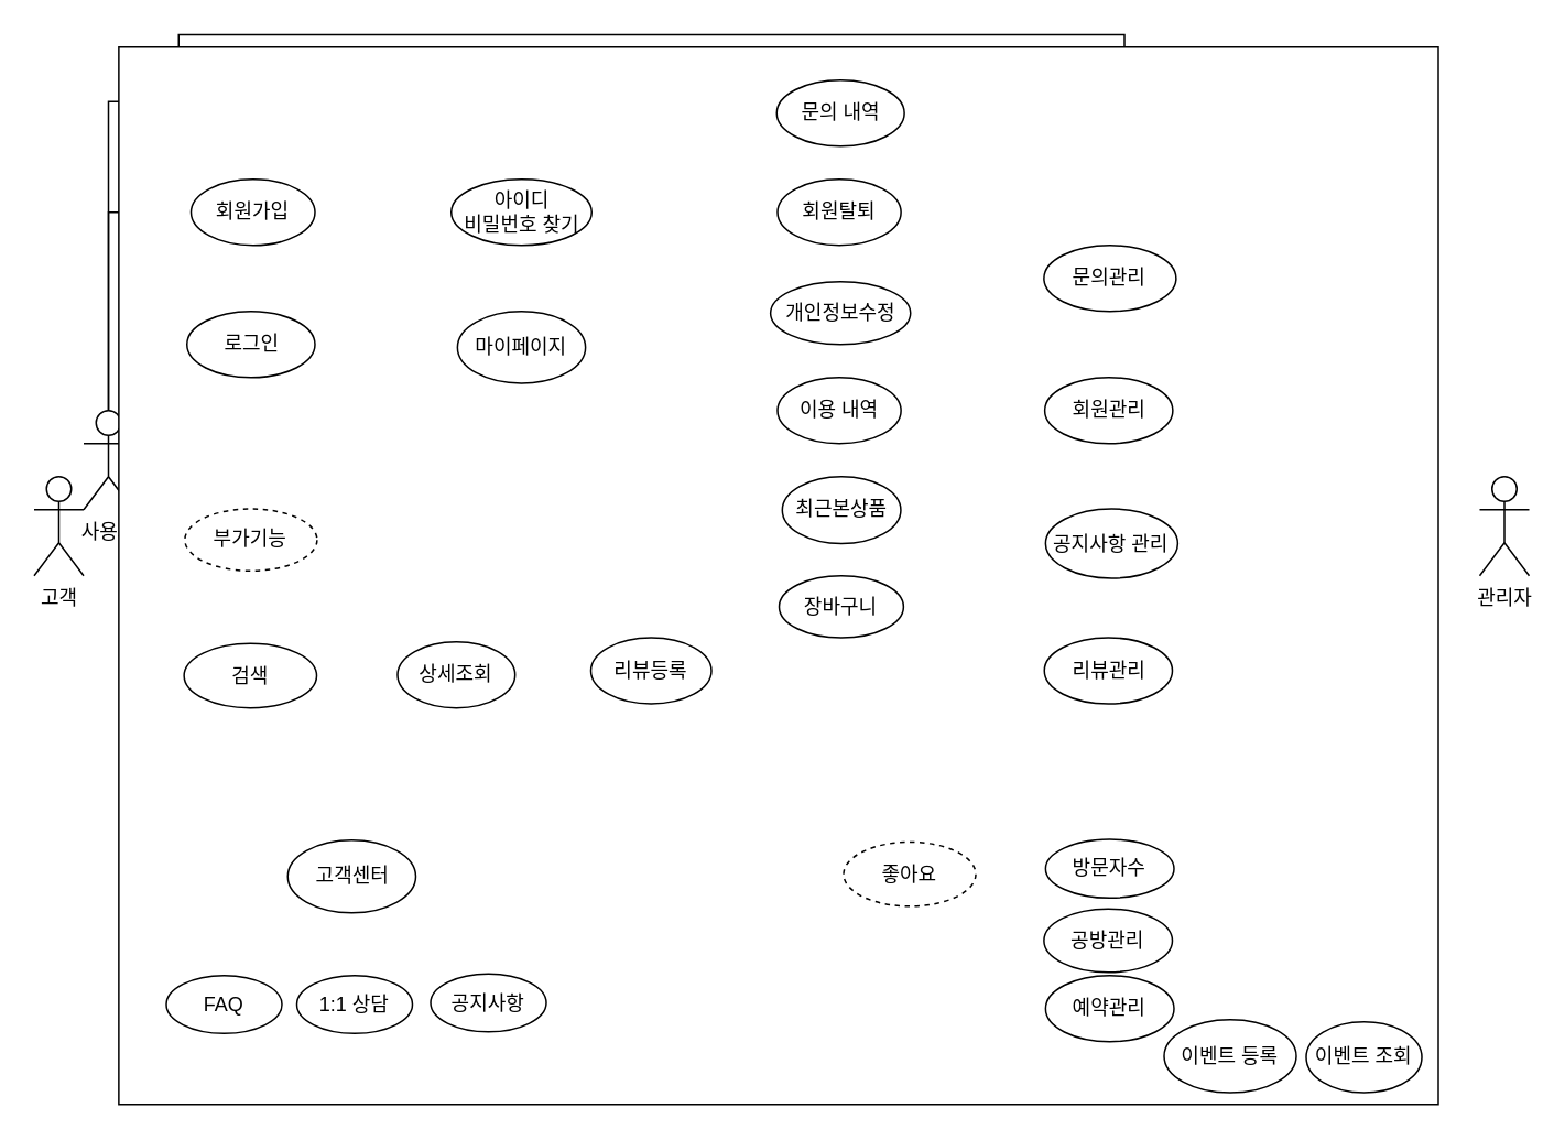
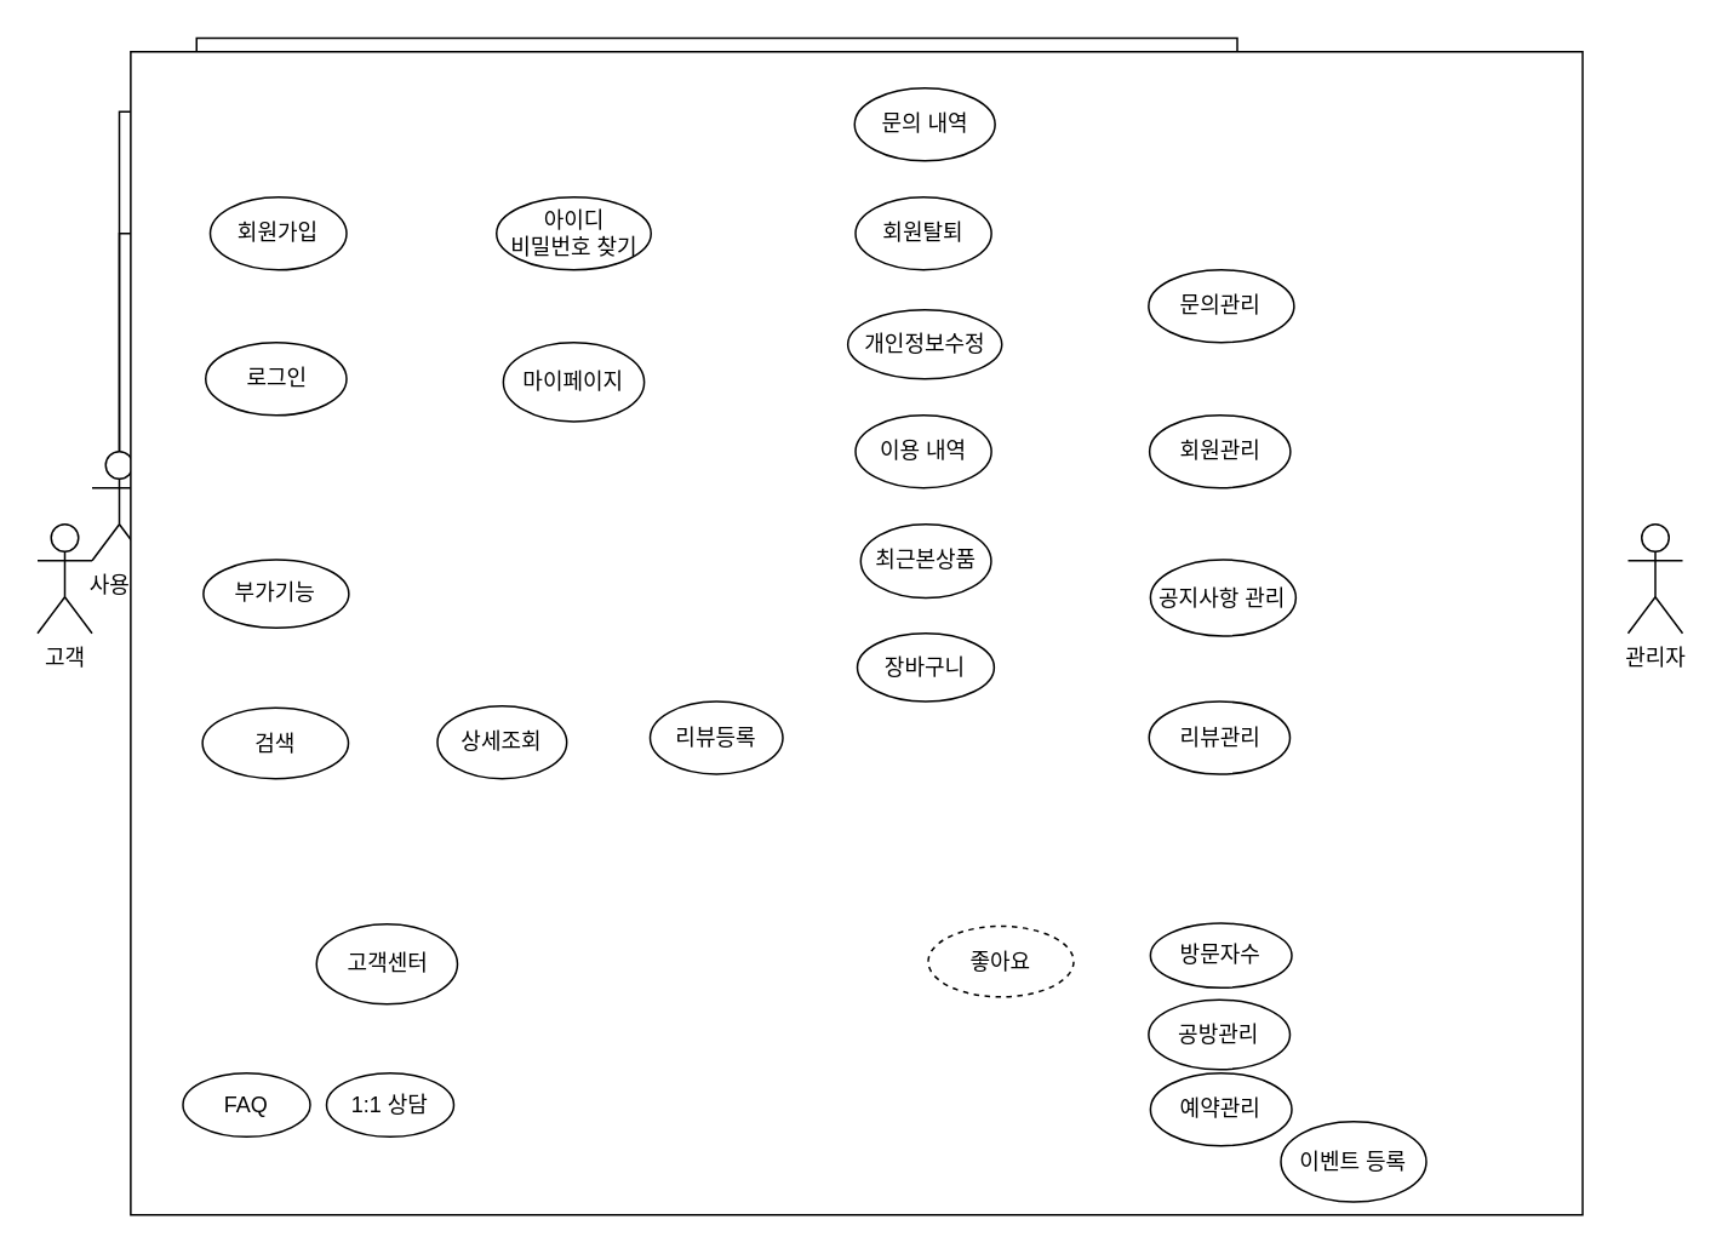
- <mxCell id="35" value="&lt;font style=&quot;vertical-align: inherit;&quot;&gt;&lt;font style=&quot;vertical-align: inherit;&quot;&gt;&lt;font style=&quot;vertical-align: inherit;&quot;&gt;&lt;font style=&quot;vertical-align: inherit;&quot;&gt;부가기능&lt;/font&gt;&lt;/font&gt;&lt;br&gt;&lt;/font&gt;&lt;/font&gt;" style="ellipse;html=1;whiteSpace=wrap;dashed=1;" vertex="1" parent="1"><mxGeometry x="111.25" y="307.5" width="80" height="37.5" as="geometry" /></mxCell>
+ <mxCell id="35" value="&lt;font style=&quot;vertical-align: inherit;&quot;&gt;&lt;font style=&quot;vertical-align: inherit;&quot;&gt;&lt;font style=&quot;vertical-align: inherit;&quot;&gt;&lt;font style=&quot;vertical-align: inherit;&quot;&gt;부가기능&lt;/font&gt;&lt;/font&gt;&lt;br&gt;&lt;/font&gt;&lt;/font&gt;" style="ellipse;html=1;whiteSpace=wrap;" vertex="1" parent="1"><mxGeometry x="111.25" y="307.5" width="80" height="37.5" as="geometry" /></mxCell>
- <mxCell id="51" value="&lt;font style=&quot;vertical-align: inherit;&quot;&gt;&lt;font style=&quot;vertical-align: inherit;&quot;&gt;&lt;font style=&quot;vertical-align: inherit;&quot;&gt;&lt;font style=&quot;vertical-align: inherit;&quot;&gt;공지사항&lt;/font&gt;&lt;/font&gt;&lt;br&gt;&lt;/font&gt;&lt;/font&gt;" style="ellipse;html=1;whiteSpace=wrap;" vertex="1" parent="1"><mxGeometry x="260" y="589" width="70" height="35" as="geometry" /></mxCell>
- <mxCell id="59" value="&lt;font style=&quot;vertical-align: inherit;&quot;&gt;&lt;font style=&quot;vertical-align: inherit;&quot;&gt;&lt;font style=&quot;vertical-align: inherit;&quot;&gt;&lt;font style=&quot;vertical-align: inherit;&quot;&gt;이벤트 조회&lt;/font&gt;&lt;/font&gt;&lt;br&gt;&lt;/font&gt;&lt;/font&gt;" style="ellipse;html=1;whiteSpace=wrap;" vertex="1" parent="1"><mxGeometry x="790" y="618" width="70" height="42.87" as="geometry" /></mxCell>
